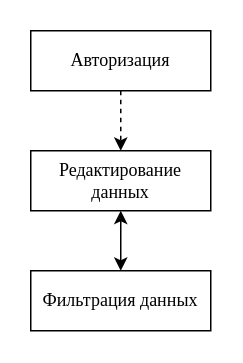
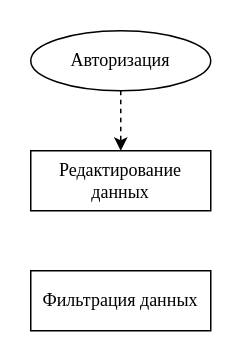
- <mxCell id="2" value="Авторизация" style="rounded=0;whiteSpace=wrap;html=1;fontFamily=Times New Roman;" vertex="1" parent="1"><mxGeometry x="20" y="20" width="120" height="40" as="geometry" /></mxCell>
+ <mxCell id="2" value="Авторизация" style="ellipse;whiteSpace=wrap;html=1;fontFamily=Times New Roman;" vertex="1" parent="1"><mxGeometry x="20" y="20" width="120" height="40" as="geometry" /></mxCell>
- <mxCell id="6" value="" style="endArrow=classic;startArrow=classic;html=1;entryX=0.5;entryY=1;entryDx=0;entryDy=0;fontFamily=Times New Roman;" edge="1" parent="1" source="4" target="3"><mxGeometry width="50" height="50" relative="1" as="geometry"><mxPoint x="210" y="180" as="sourcePoint" /><mxPoint x="260" y="130" as="targetPoint" /></mxGeometry></mxCell>
